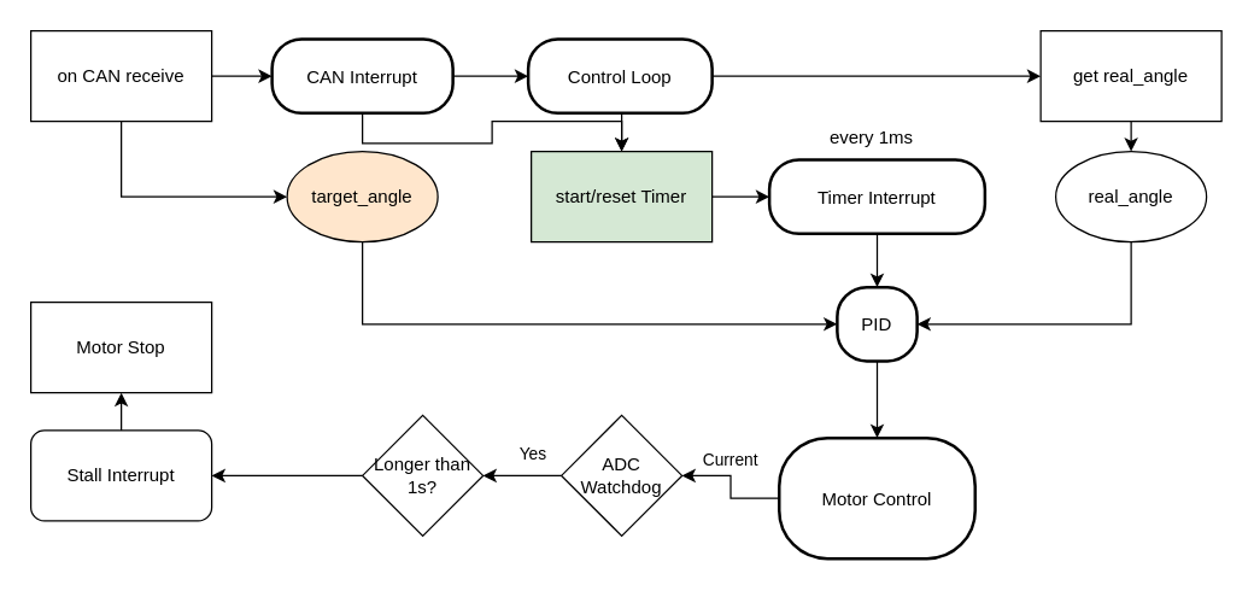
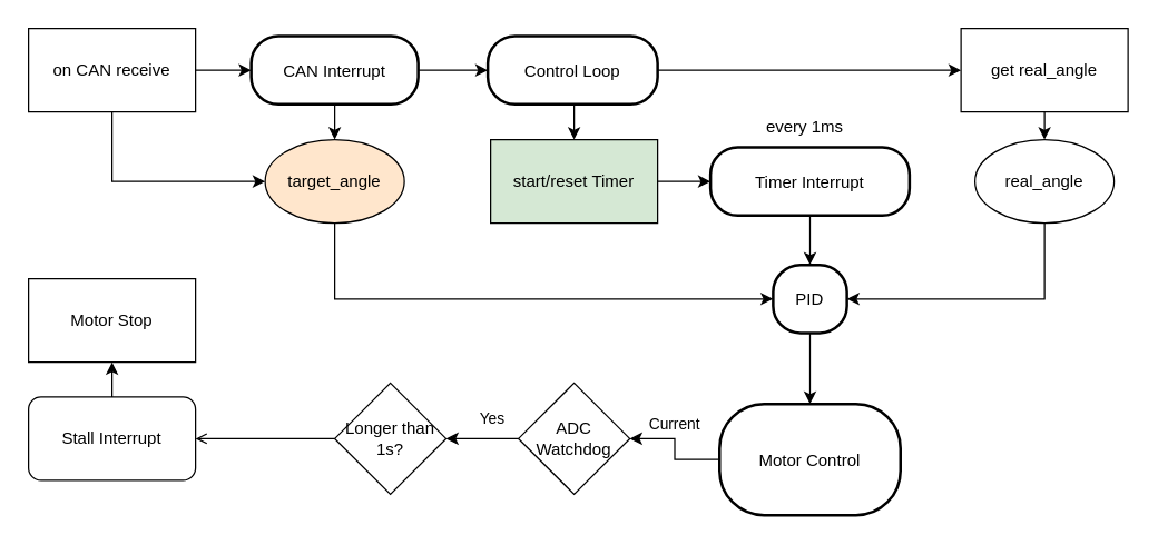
- <mxCell id="4" style="edgeStyle=orthogonalEdgeStyle;rounded=0;orthogonalLoop=1;jettySize=auto;html=1;exitX=0.5;exitY=1;exitDx=0;exitDy=0;" edge="1" parent="1" source="6" target="21"><mxGeometry relative="1" as="geometry" /></mxCell>
+ <mxCell id="4" style="edgeStyle=orthogonalEdgeStyle;rounded=0;orthogonalLoop=1;jettySize=auto;html=1;exitX=0.5;exitY=1;exitDx=0;exitDy=0;entryX=0.5;entryY=0;entryDx=0;entryDy=0;" edge="1" parent="1" source="6" target="19"><mxGeometry relative="1" as="geometry" /></mxCell>
- <mxCell id="30" style="edgeStyle=orthogonalEdgeStyle;rounded=0;orthogonalLoop=1;jettySize=auto;html=1;exitX=0;exitY=0.5;exitDx=0;exitDy=0;entryX=1;entryY=0.5;entryDx=0;entryDy=0;" edge="1" parent="1" source="31" target="33"><mxGeometry relative="1" as="geometry" /></mxCell>
+ <mxCell id="30" style="edgeStyle=orthogonalEdgeStyle;rounded=0;orthogonalLoop=1;jettySize=auto;html=1;exitX=0;exitY=0.5;exitDx=0;exitDy=0;entryX=1;entryY=0.5;entryDx=0;entryDy=0;endArrow=open;" edge="1" parent="1" source="31" target="33"><mxGeometry relative="1" as="geometry" /></mxCell>
